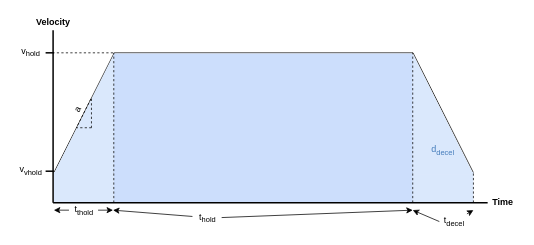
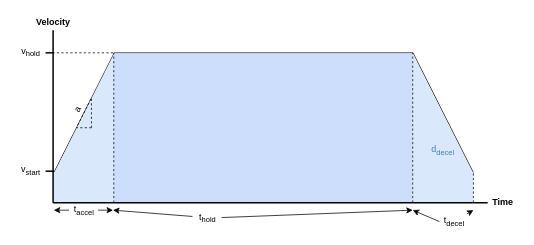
- <mxCell id="12" value="v&lt;sub&gt;vhold&lt;/sub&gt;" style="text;html=1;align=center;verticalAlign=middle;resizable=0;points=[];autosize=1;" vertex="1" parent="1"><mxGeometry x="20" y="217" width="40" height="20" as="geometry" /></mxCell>
+ <mxCell id="12" value="v&lt;sub&gt;start&lt;/sub&gt;" style="text;html=1;align=center;verticalAlign=middle;resizable=0;points=[];autosize=1;" vertex="1" parent="1"><mxGeometry x="20" y="217" width="40" height="20" as="geometry" /></mxCell>
- <mxCell id="19" value="t&lt;sub&gt;thold&lt;/sub&gt;" style="text;html=1;align=center;verticalAlign=middle;resizable=0;points=[];autosize=1;" vertex="1" parent="1"><mxGeometry x="91.2" y="270" width="40" height="20" as="geometry" /></mxCell>
+ <mxCell id="19" value="t&lt;sub&gt;accel&lt;/sub&gt;" style="text;html=1;align=center;verticalAlign=middle;resizable=0;points=[];autosize=1;" vertex="1" parent="1"><mxGeometry x="91.2" y="270" width="40" height="20" as="geometry" /></mxCell>
